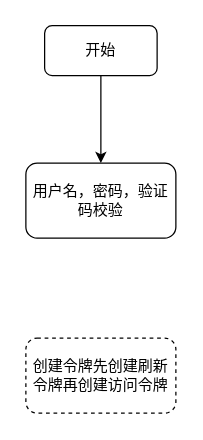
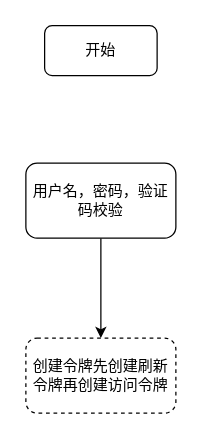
- <mxCell id="2" value="" style="edgeStyle=orthogonalEdgeStyle;rounded=0;orthogonalLoop=1;jettySize=auto;html=1;" edge="1" parent="1" source="3" target="5"><mxGeometry relative="1" as="geometry" /></mxCell>
+ <mxCell id="4" value="" style="edgeStyle=orthogonalEdgeStyle;rounded=0;orthogonalLoop=1;jettySize=auto;html=1;" edge="1" parent="1" source="5" target="6"><mxGeometry relative="1" as="geometry" /></mxCell>
